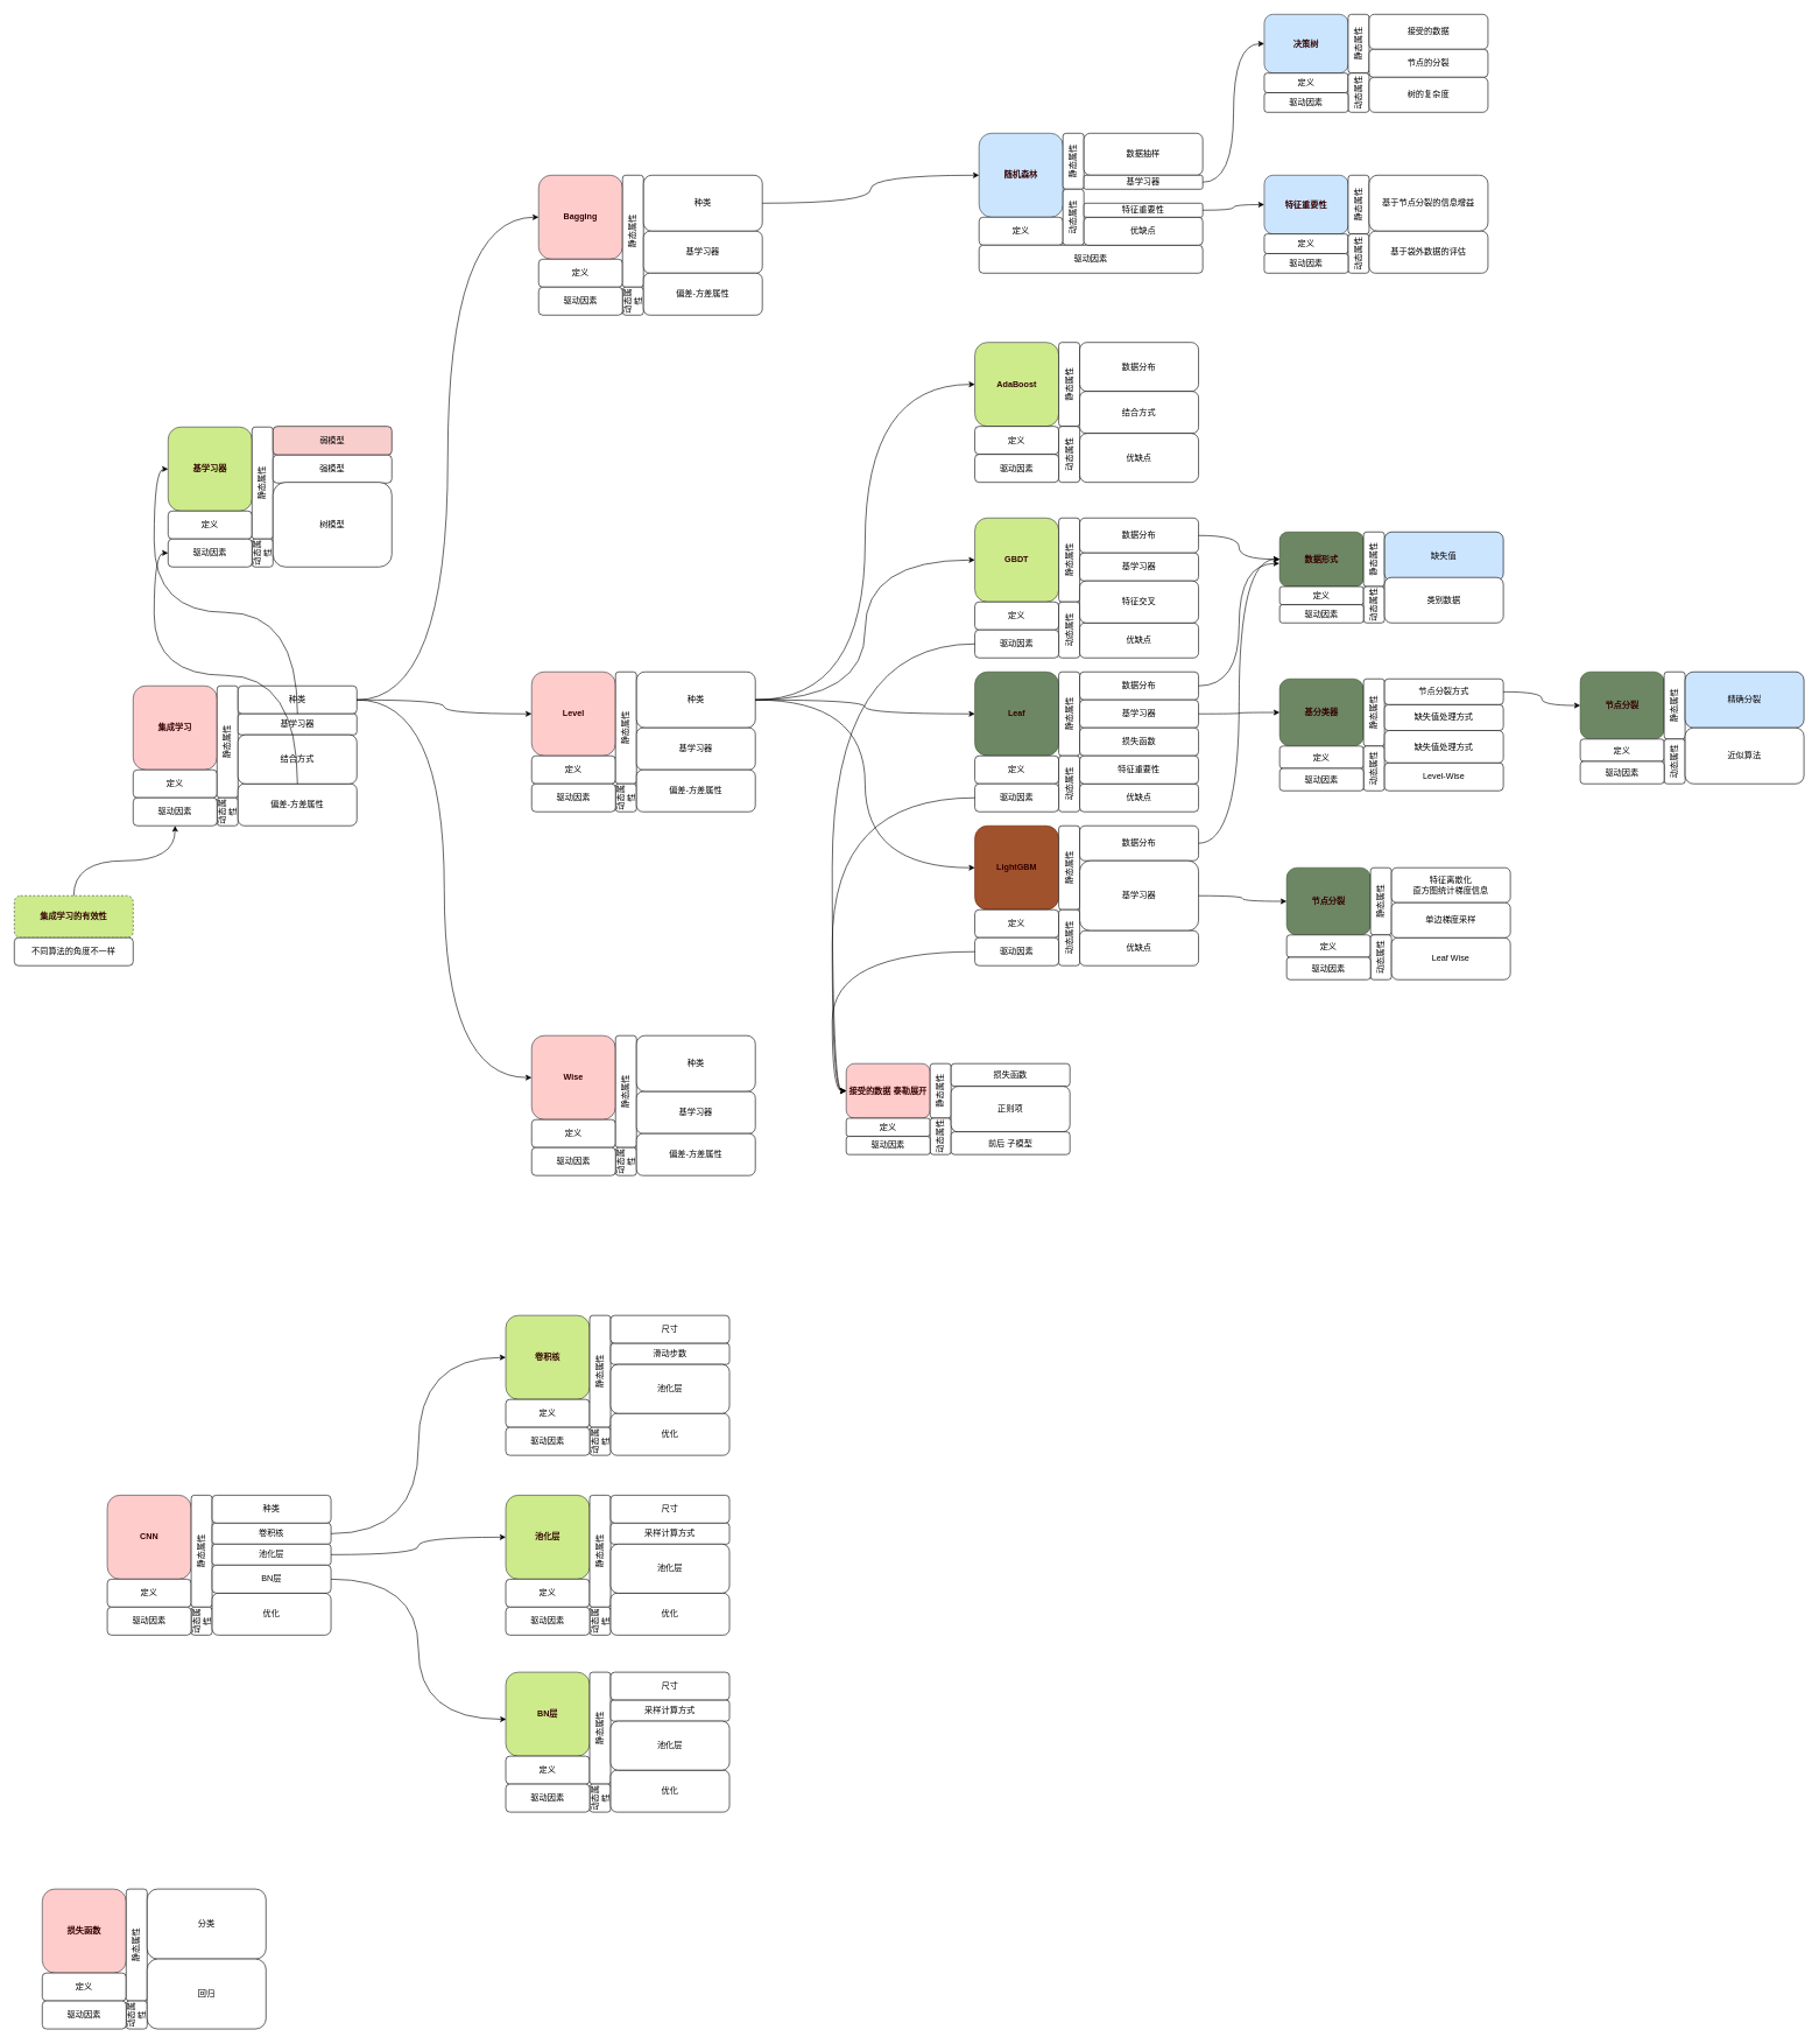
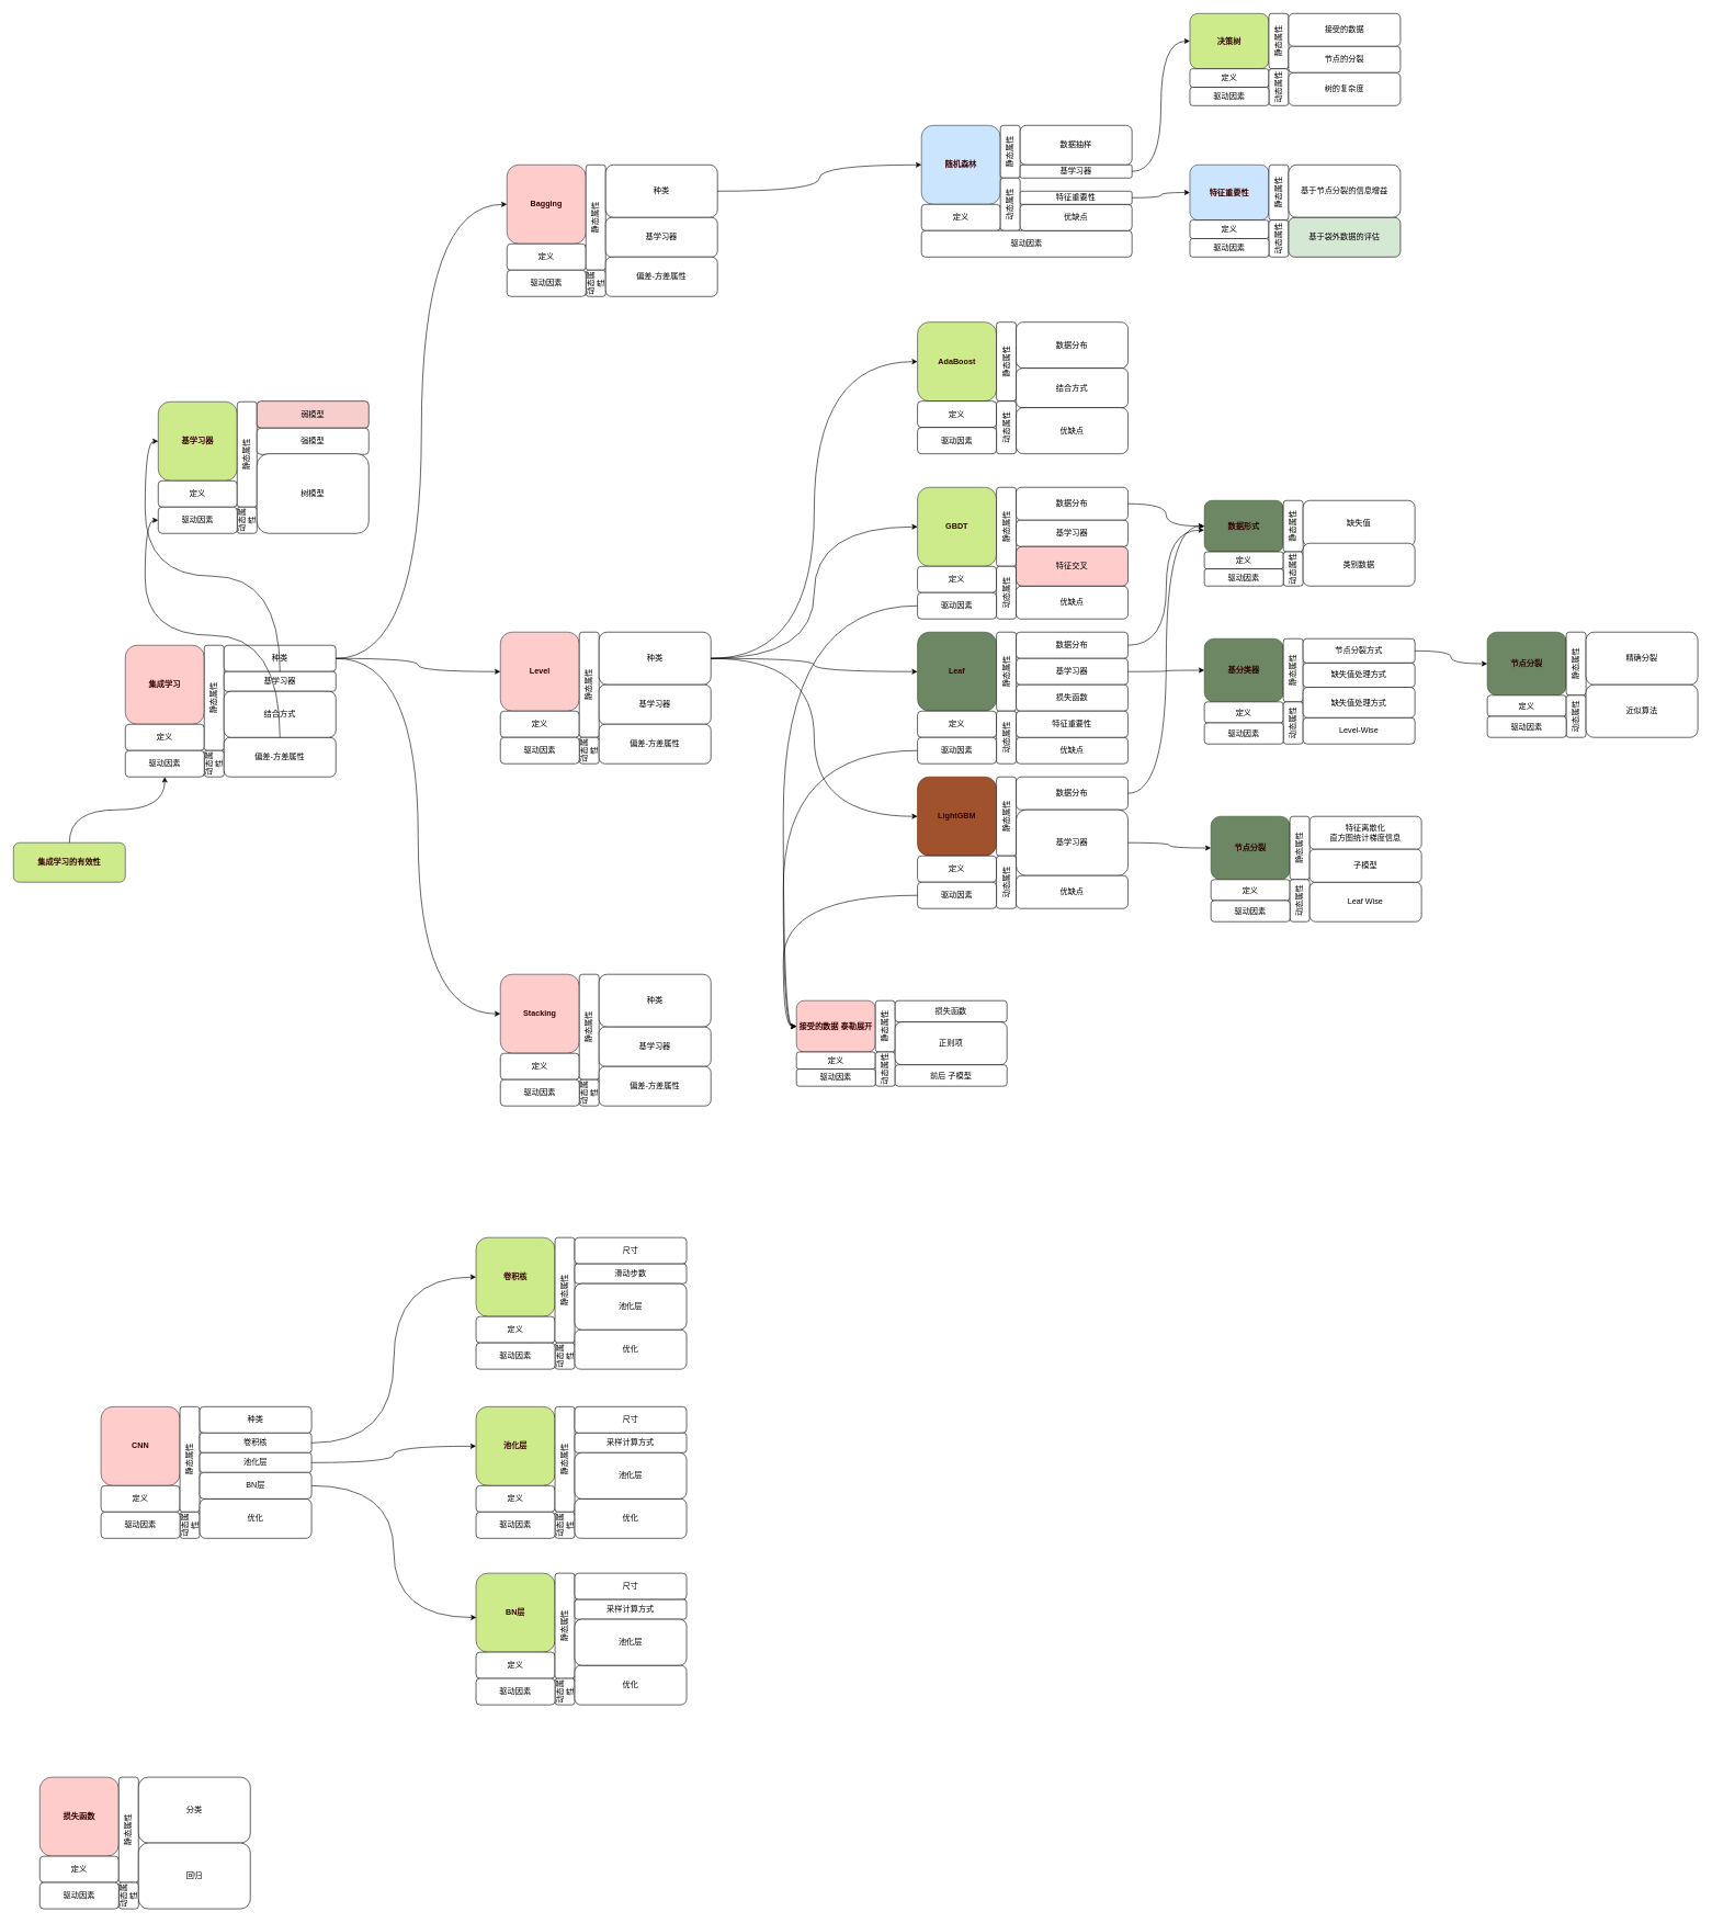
- <mxCell id="112" value="&lt;font color=&quot;#330000&quot;&gt;&lt;b&gt;决策树&lt;/b&gt;&lt;/font&gt;" style="rounded=1;whiteSpace=wrap;html=1;fillColor=#cce5ff;strokeColor=#36393d;" vertex="1" parent="111"><mxGeometry width="120" height="84" as="geometry" /></mxCell>
+ <mxCell id="112" value="&lt;font color=&quot;#330000&quot;&gt;&lt;b&gt;决策树&lt;/b&gt;&lt;/font&gt;" style="rounded=1;whiteSpace=wrap;html=1;fillColor=#cdeb8b;strokeColor=#36393d;" vertex="1" parent="111"><mxGeometry width="120" height="84" as="geometry" /></mxCell>
- <mxCell id="127" value="基于袋外数据的评估" style="rounded=1;whiteSpace=wrap;html=1;" vertex="1" parent="121"><mxGeometry x="150" y="80" width="170" height="60" as="geometry" /></mxCell>
+ <mxCell id="127" value="基于袋外数据的评估" style="rounded=1;whiteSpace=wrap;html=1;fillColor=#d5e8d4;" vertex="1" parent="121"><mxGeometry x="150" y="80" width="170" height="60" as="geometry" /></mxCell>
- <mxCell id="146" value="缺失值" style="rounded=1;whiteSpace=wrap;html=1;fillColor=#cce5ff;" vertex="1" parent="142"><mxGeometry x="150" width="170" height="70" as="geometry" /></mxCell>
+ <mxCell id="146" value="缺失值" style="rounded=1;whiteSpace=wrap;html=1;" vertex="1" parent="142"><mxGeometry x="150" width="170" height="70" as="geometry" /></mxCell>
- <mxCell id="40" value="特征交叉" style="rounded=1;whiteSpace=wrap;html=1;" vertex="1" parent="31"><mxGeometry x="150" y="90" width="170" height="60" as="geometry" /></mxCell>
+ <mxCell id="40" value="特征交叉" style="rounded=1;whiteSpace=wrap;html=1;fillColor=#ffcccc;" vertex="1" parent="31"><mxGeometry x="150" y="90" width="170" height="60" as="geometry" /></mxCell>
- <mxCell id="168" value="精确分裂" style="rounded=1;whiteSpace=wrap;html=1;fillColor=#cce5ff;" vertex="1" parent="164"><mxGeometry x="150" width="170" height="80" as="geometry" /></mxCell>
+ <mxCell id="168" value="精确分裂" style="rounded=1;whiteSpace=wrap;html=1;" vertex="1" parent="164"><mxGeometry x="150" width="170" height="80" as="geometry" /></mxCell>
- <mxCell id="97" value="&lt;font color=&quot;#330000&quot;&gt;集成学习的有效性&lt;/font&gt;" style="rounded=1;whiteSpace=wrap;html=1;fontStyle=1;fillColor=#cdeb8b;strokeColor=#36393d;dashed=1;" vertex="1" parent="96"><mxGeometry width="170" height="60" as="geometry" /></mxCell>
+ <mxCell id="97" value="&lt;font color=&quot;#330000&quot;&gt;集成学习的有效性&lt;/font&gt;" style="rounded=1;whiteSpace=wrap;html=1;fontStyle=1;fillColor=#cdeb8b;strokeColor=#36393d;" vertex="1" parent="96"><mxGeometry width="170" height="60" as="geometry" /></mxCell>
- <mxCell id="181" value="单边梯度采样" style="rounded=1;whiteSpace=wrap;html=1;" vertex="1" parent="173"><mxGeometry x="150" y="50" width="170" height="50" as="geometry" /></mxCell>
+ <mxCell id="181" value="子模型" style="rounded=1;whiteSpace=wrap;html=1;" vertex="1" parent="173"><mxGeometry x="150" y="50" width="170" height="50" as="geometry" /></mxCell>
- <mxCell id="98" value="不同算法的角度不一样" style="rounded=1;whiteSpace=wrap;html=1;" vertex="1" parent="96"><mxGeometry y="60" width="170" height="40" as="geometry" /></mxCell>
- <mxCell id="71" value="&lt;font color=&quot;#330000&quot;&gt;&lt;b&gt;Wise&lt;/b&gt;&lt;/font&gt;" style="rounded=1;whiteSpace=wrap;html=1;fillColor=#ffcccc;strokeColor=#36393d;" vertex="1" parent="70"><mxGeometry width="120" height="120" as="geometry" /></mxCell>
+ <mxCell id="71" value="&lt;font color=&quot;#330000&quot;&gt;&lt;b&gt;Stacking&lt;/b&gt;&lt;/font&gt;" style="rounded=1;whiteSpace=wrap;html=1;fillColor=#ffcccc;strokeColor=#36393d;" vertex="1" parent="70"><mxGeometry width="120" height="120" as="geometry" /></mxCell>
